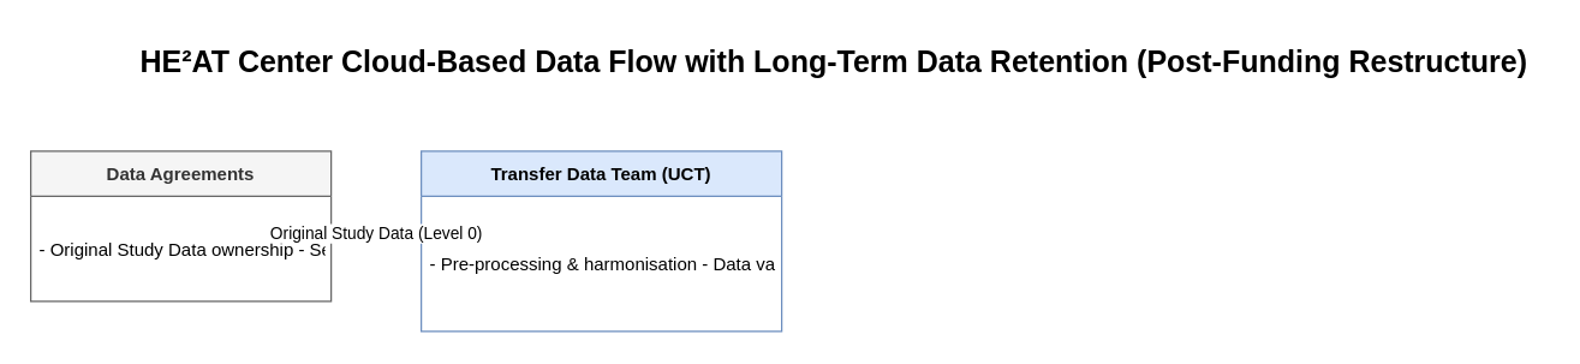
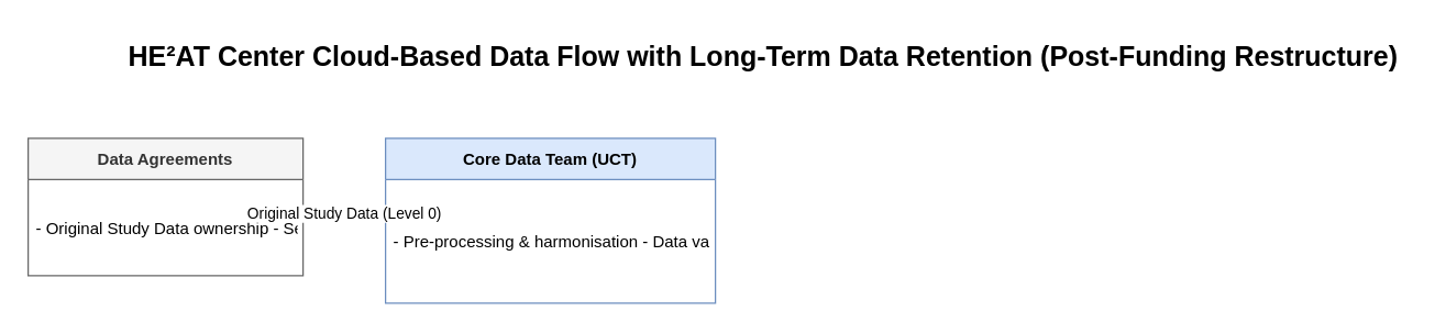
- <mxCell id="5" value="Transfer Data Team (UCT)" style="swimlane;fontStyle=1;childLayout=stackLayout;horizontal=1;startSize=30;horizontalStack=0;resizeParent=1;resizeParentMax=0;resizeLast=0;collapsible=1;marginBottom=0;fillColor=#dae8fc;strokeColor=#6c8ebf;" vertex="1" parent="1"><mxGeometry x="280" y="100" width="240" height="120" as="geometry" /></mxCell>
+ <mxCell id="5" value="Core Data Team (UCT)" style="swimlane;fontStyle=1;childLayout=stackLayout;horizontal=1;startSize=30;horizontalStack=0;resizeParent=1;resizeParentMax=0;resizeLast=0;collapsible=1;marginBottom=0;fillColor=#dae8fc;strokeColor=#6c8ebf;" vertex="1" parent="1"><mxGeometry x="280" y="100" width="240" height="120" as="geometry" /></mxCell>
